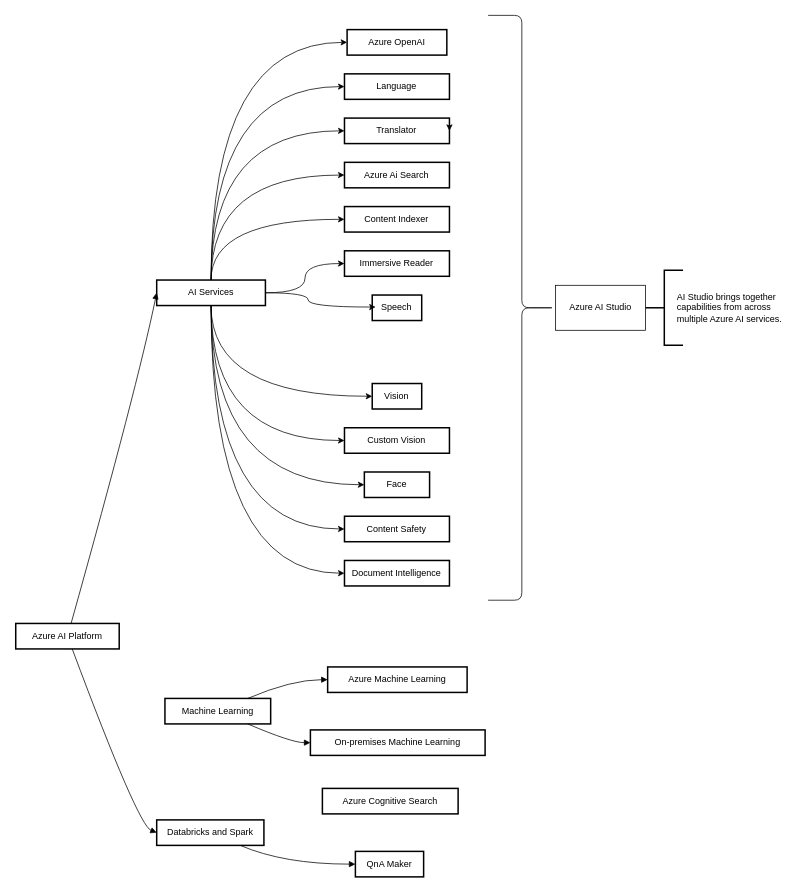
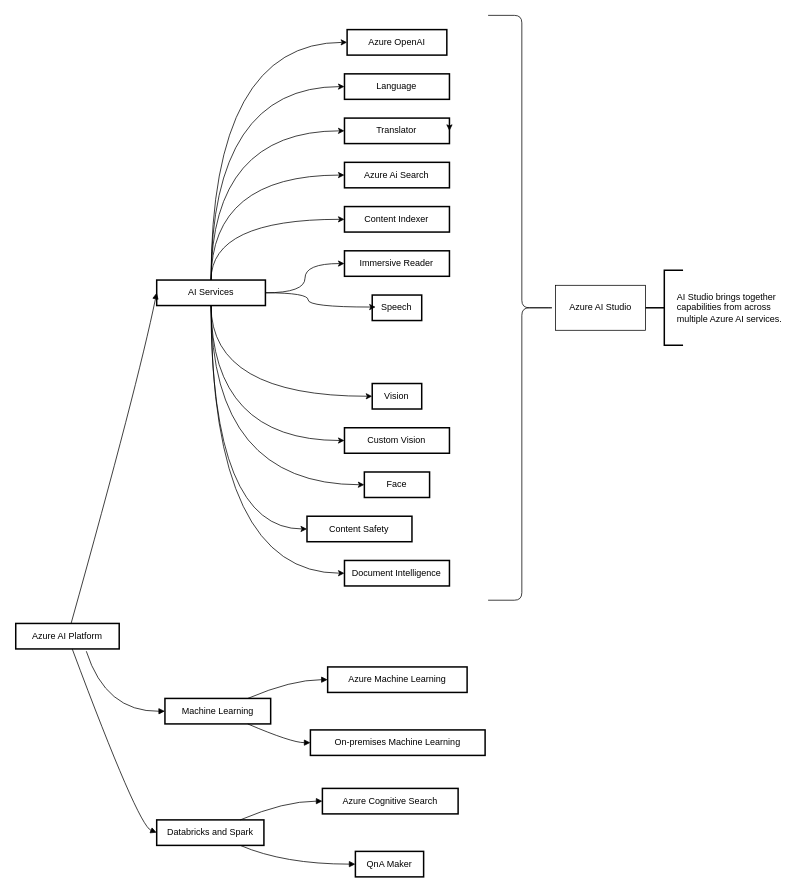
- <mxCell id="36" value="Content Safety" style="whiteSpace=wrap;strokeWidth=2;" vertex="1" parent="1"><mxGeometry x="458.45" y="688" width="140" height="34" as="geometry" /></mxCell>
+ <mxCell id="36" value="Content Safety" style="whiteSpace=wrap;strokeWidth=2;" vertex="1" parent="1"><mxGeometry x="408.45" y="688" width="140" height="34" as="geometry" /></mxCell>
+ <mxCell id="26" value="" style="curved=1;startArrow=none;endArrow=block;exitX=0.682;exitY=1.09;entryX=0.003;entryY=0.5;exitDx=0;exitDy=0;exitPerimeter=0;" parent="1" source="2" target="15" edge="1"><mxGeometry relative="1" as="geometry"><Array as="points"><mxPoint x="140" y="949" /></Array></mxGeometry></mxCell>
+ <mxCell id="30" value="" style="curved=1;startArrow=none;endArrow=block;exitX=0.779;exitY=0;entryX=-0.002;entryY=0.5;" parent="1" source="16" target="23" edge="1"><mxGeometry relative="1" as="geometry"><Array as="points"><mxPoint x="378" y="1068" /></Array></mxGeometry></mxCell>
